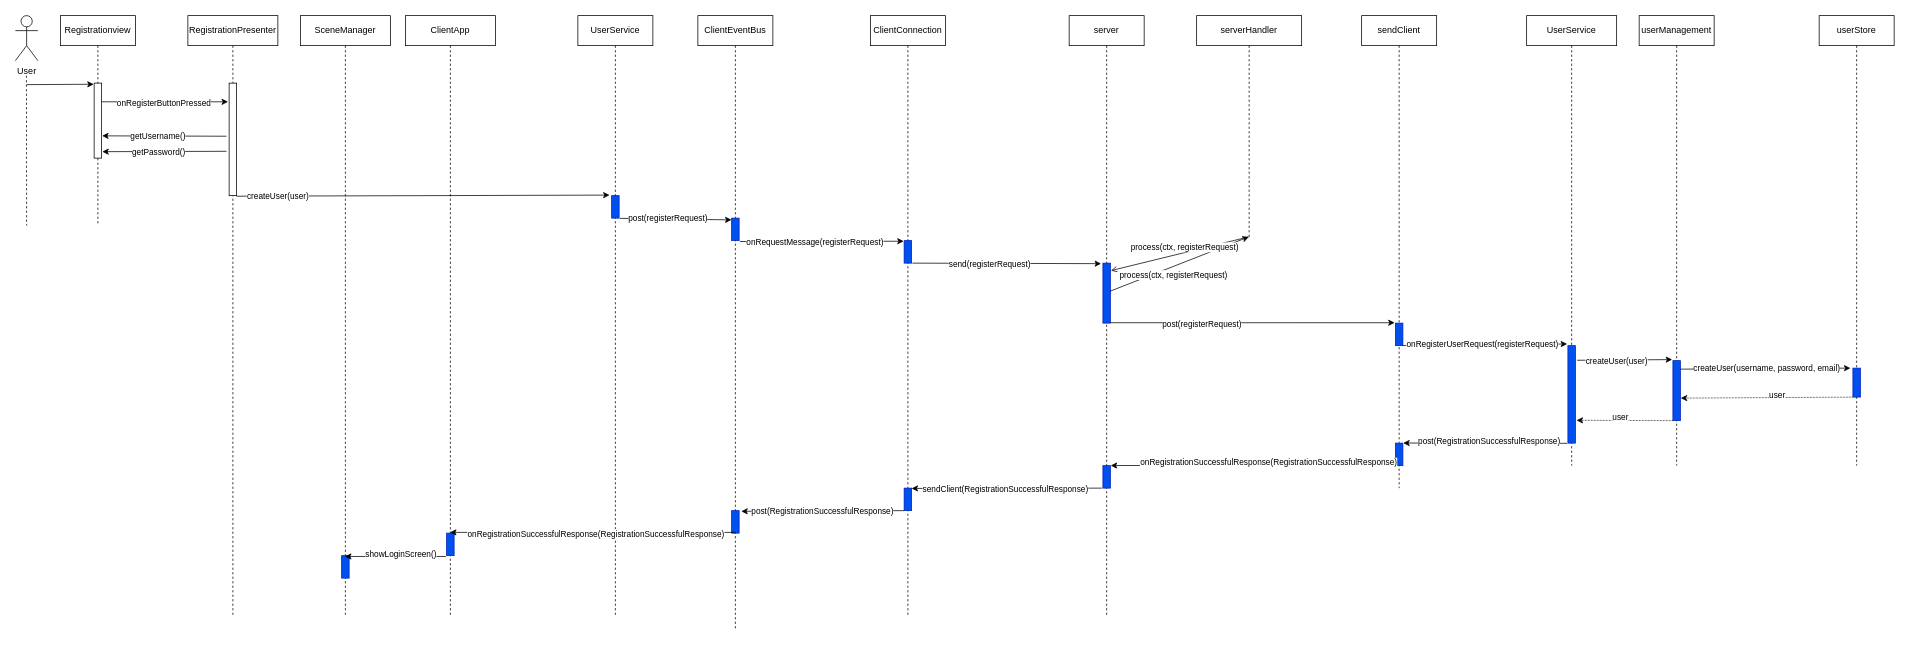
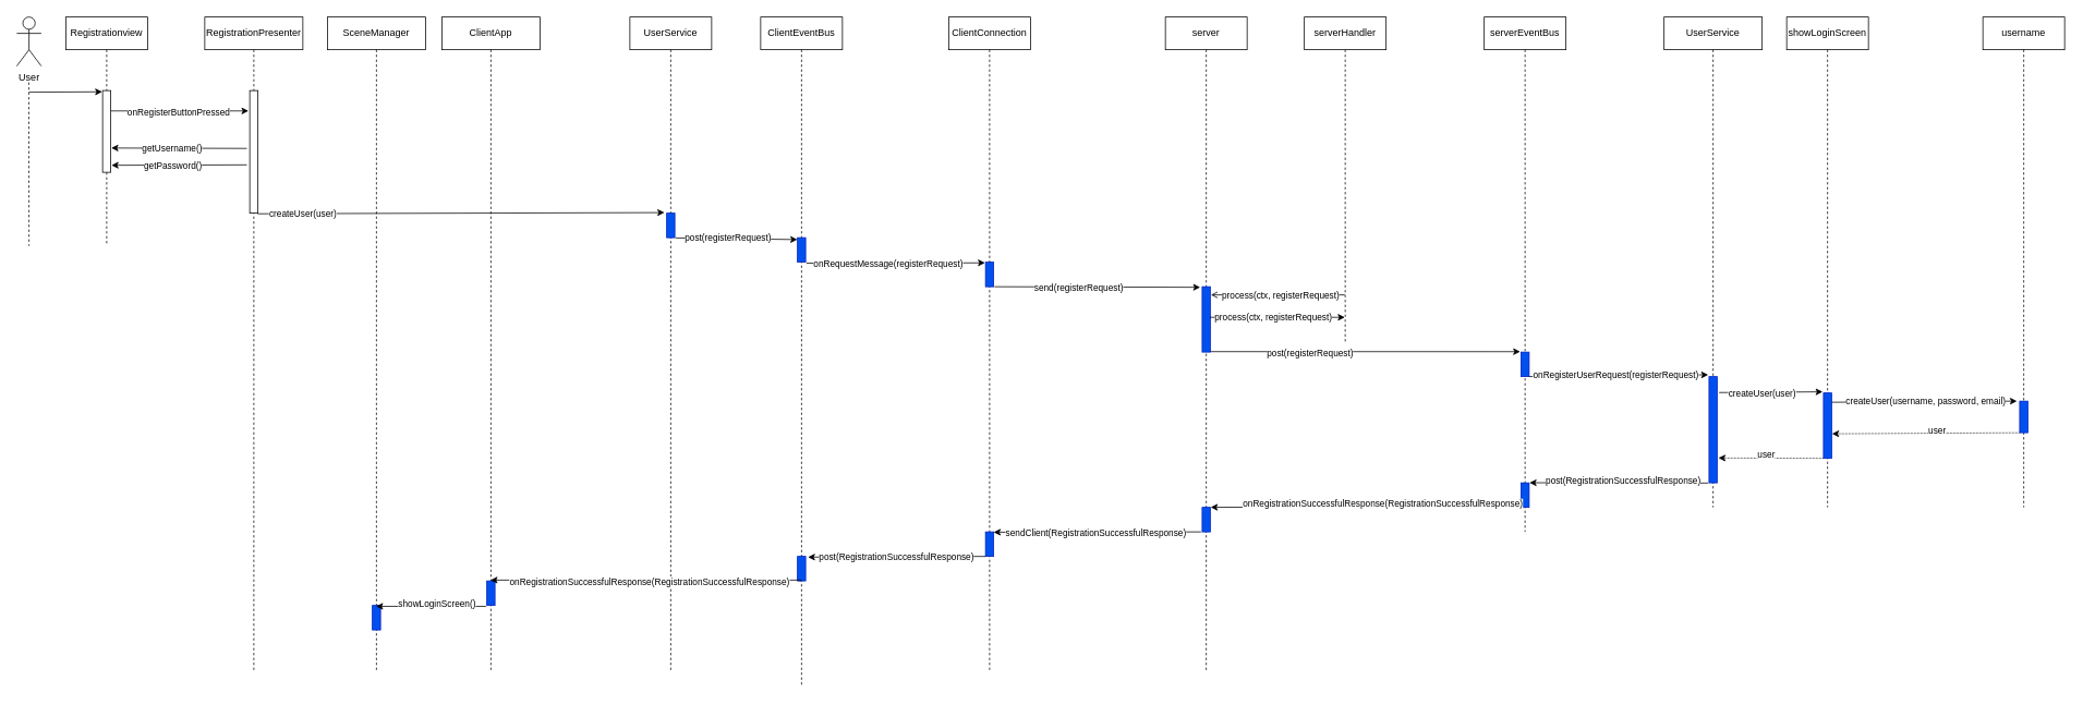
- <mxCell id="17" value="sendClient" style="shape=umlLifeline;perimeter=lifelinePerimeter;whiteSpace=wrap;html=1;container=1;collapsible=0;recursiveResize=0;outlineConnect=0;rounded=0;" parent="1" vertex="1"><mxGeometry x="1815.04" y="20" width="100" height="630" as="geometry" /></mxCell>
+ <mxCell id="17" value="serverEventBus" style="shape=umlLifeline;perimeter=lifelinePerimeter;whiteSpace=wrap;html=1;container=1;collapsible=0;recursiveResize=0;outlineConnect=0;rounded=0;" parent="1" vertex="1"><mxGeometry x="1815.04" y="20" width="100" height="630" as="geometry" /></mxCell>
- <mxCell id="39" value="userManagement" style="shape=umlLifeline;perimeter=lifelinePerimeter;whiteSpace=wrap;html=1;container=1;collapsible=0;recursiveResize=0;outlineConnect=0;rounded=0;" parent="1" vertex="1"><mxGeometry x="2185.04" y="20" width="100" height="600" as="geometry" /></mxCell>
+ <mxCell id="39" value="showLoginScreen" style="shape=umlLifeline;perimeter=lifelinePerimeter;whiteSpace=wrap;html=1;container=1;collapsible=0;recursiveResize=0;outlineConnect=0;rounded=0;" parent="1" vertex="1"><mxGeometry x="2185.04" y="20" width="100" height="600" as="geometry" /></mxCell>
- <mxCell id="23" value="userStore" style="shape=umlLifeline;perimeter=lifelinePerimeter;whiteSpace=wrap;html=1;container=1;collapsible=0;recursiveResize=0;outlineConnect=0;rounded=0;" parent="1" vertex="1"><mxGeometry x="2425.04" y="20" width="100" height="600" as="geometry" /></mxCell>
+ <mxCell id="23" value="username" style="shape=umlLifeline;perimeter=lifelinePerimeter;whiteSpace=wrap;html=1;container=1;collapsible=0;recursiveResize=0;outlineConnect=0;rounded=0;" parent="1" vertex="1"><mxGeometry x="2425.04" y="20" width="100" height="600" as="geometry" /></mxCell>
- <mxCell id="11" value="serverHandler" style="shape=umlLifeline;perimeter=lifelinePerimeter;whiteSpace=wrap;html=1;container=1;collapsible=0;recursiveResize=0;outlineConnect=0;rounded=0;" parent="1" vertex="1"><mxGeometry x="1595.04" y="20" width="140" height="295" as="geometry" /></mxCell>
+ <mxCell id="11" value="serverHandler" style="shape=umlLifeline;perimeter=lifelinePerimeter;whiteSpace=wrap;html=1;container=1;collapsible=0;recursiveResize=0;outlineConnect=0;rounded=0;" parent="1" vertex="1"><mxGeometry x="1595.04" y="20" width="100" height="400" as="geometry" /></mxCell>
